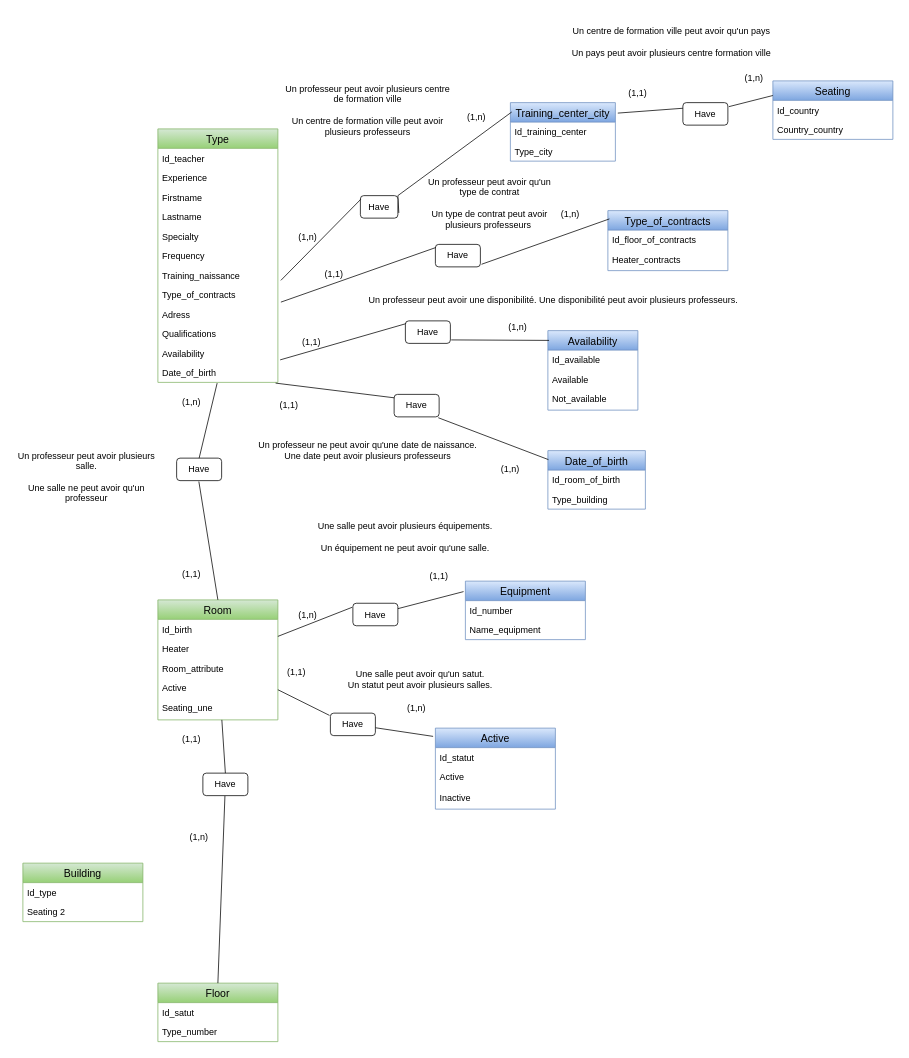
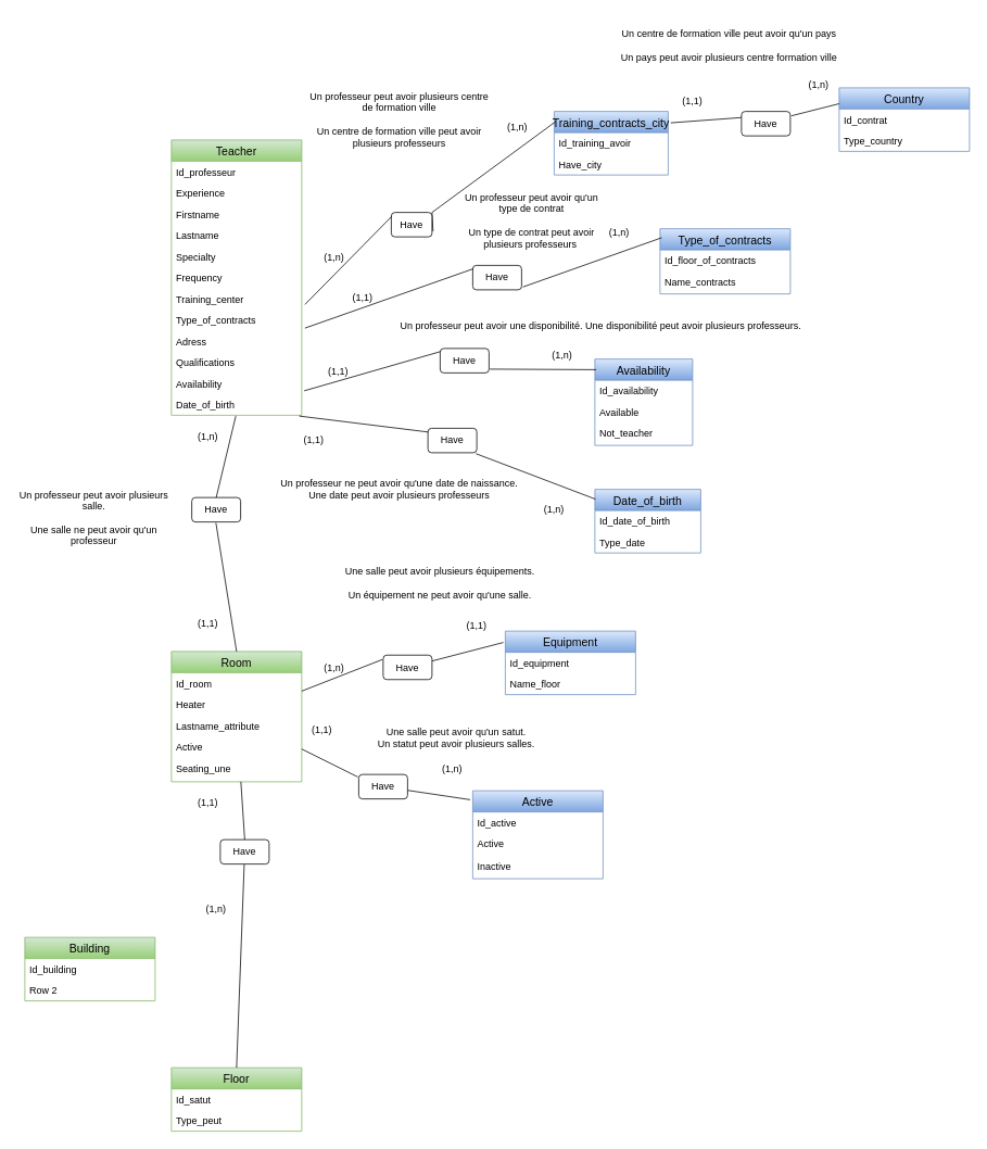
- <mxCell id="38" value="Seating" style="swimlane;fontStyle=0;childLayout=stackLayout;horizontal=1;startSize=26;fillColor=#dae8fc;horizontalStack=0;resizeParent=1;resizeParentMax=0;resizeLast=0;collapsible=1;marginBottom=0;swimlaneFillColor=#ffffff;align=center;fontSize=14;strokeColor=#6c8ebf;gradientColor=#7ea6e0;" vertex="1" parent="1"><mxGeometry x="1030" y="107" width="160" height="78" as="geometry" /></mxCell>
+ <mxCell id="38" value="Country" style="swimlane;fontStyle=0;childLayout=stackLayout;horizontal=1;startSize=26;fillColor=#dae8fc;horizontalStack=0;resizeParent=1;resizeParentMax=0;resizeLast=0;collapsible=1;marginBottom=0;swimlaneFillColor=#ffffff;align=center;fontSize=14;strokeColor=#6c8ebf;gradientColor=#7ea6e0;" vertex="1" parent="1"><mxGeometry x="1030" y="107" width="160" height="78" as="geometry" /></mxCell>
- <mxCell id="39" value="Id_country" style="text;strokeColor=none;fillColor=none;spacingLeft=4;spacingRight=4;overflow=hidden;rotatable=0;points=[[0,0.5],[1,0.5]];portConstraint=eastwest;fontSize=12;" vertex="1" parent="38"><mxGeometry y="26" width="160" height="26" as="geometry" /></mxCell>
+ <mxCell id="39" value="Id_contrat" style="text;strokeColor=none;fillColor=none;spacingLeft=4;spacingRight=4;overflow=hidden;rotatable=0;points=[[0,0.5],[1,0.5]];portConstraint=eastwest;fontSize=12;" vertex="1" parent="38"><mxGeometry y="26" width="160" height="26" as="geometry" /></mxCell>
- <mxCell id="31" value="Training_center_city" style="swimlane;fontStyle=0;childLayout=stackLayout;horizontal=1;startSize=26;fillColor=#dae8fc;horizontalStack=0;resizeParent=1;resizeParentMax=0;resizeLast=0;collapsible=1;marginBottom=0;swimlaneFillColor=#ffffff;align=center;fontSize=14;strokeColor=#6c8ebf;gradientColor=#7ea6e0;" parent="1" vertex="1"><mxGeometry x="680" y="136" width="140" height="78" as="geometry"><mxRectangle x="270" y="-64" width="160" height="26" as="alternateBounds" /></mxGeometry></mxCell>
+ <mxCell id="31" value="Training_contracts_city" style="swimlane;fontStyle=0;childLayout=stackLayout;horizontal=1;startSize=26;fillColor=#dae8fc;horizontalStack=0;resizeParent=1;resizeParentMax=0;resizeLast=0;collapsible=1;marginBottom=0;swimlaneFillColor=#ffffff;align=center;fontSize=14;strokeColor=#6c8ebf;gradientColor=#7ea6e0;" parent="1" vertex="1"><mxGeometry x="680" y="136" width="140" height="78" as="geometry"><mxRectangle x="270" y="-64" width="160" height="26" as="alternateBounds" /></mxGeometry></mxCell>
- <mxCell id="40" value="Country_country" style="text;strokeColor=none;fillColor=none;spacingLeft=4;spacingRight=4;overflow=hidden;rotatable=0;points=[[0,0.5],[1,0.5]];portConstraint=eastwest;fontSize=12;" vertex="1" parent="38"><mxGeometry y="52" width="160" height="26" as="geometry" /></mxCell>
+ <mxCell id="40" value="Type_country" style="text;strokeColor=none;fillColor=none;spacingLeft=4;spacingRight=4;overflow=hidden;rotatable=0;points=[[0,0.5],[1,0.5]];portConstraint=eastwest;fontSize=12;" vertex="1" parent="38"><mxGeometry y="52" width="160" height="26" as="geometry" /></mxCell>
- <mxCell id="32" value="Id_training_center" style="text;strokeColor=none;fillColor=none;spacingLeft=4;spacingRight=4;overflow=hidden;rotatable=0;points=[[0,0.5],[1,0.5]];portConstraint=eastwest;fontSize=12;" parent="31" vertex="1"><mxGeometry y="26" width="140" height="26" as="geometry" /></mxCell>
+ <mxCell id="32" value="Id_training_avoir" style="text;strokeColor=none;fillColor=none;spacingLeft=4;spacingRight=4;overflow=hidden;rotatable=0;points=[[0,0.5],[1,0.5]];portConstraint=eastwest;fontSize=12;" parent="31" vertex="1"><mxGeometry y="26" width="140" height="26" as="geometry" /></mxCell>
- <mxCell id="8" value="Type" style="swimlane;fontStyle=0;childLayout=stackLayout;horizontal=1;startSize=26;fillColor=#d5e8d4;horizontalStack=0;resizeParent=1;resizeParentMax=0;resizeLast=0;collapsible=1;marginBottom=0;swimlaneFillColor=#ffffff;align=center;fontSize=14;gradientColor=#97d077;strokeColor=#82b366;" parent="1" vertex="1"><mxGeometry x="210" y="171" width="160" height="338" as="geometry" /></mxCell>
+ <mxCell id="8" value="Teacher" style="swimlane;fontStyle=0;childLayout=stackLayout;horizontal=1;startSize=26;fillColor=#d5e8d4;horizontalStack=0;resizeParent=1;resizeParentMax=0;resizeLast=0;collapsible=1;marginBottom=0;swimlaneFillColor=#ffffff;align=center;fontSize=14;gradientColor=#97d077;strokeColor=#82b366;" parent="1" vertex="1"><mxGeometry x="210" y="171" width="160" height="338" as="geometry" /></mxCell>
- <mxCell id="33" value="Type_city" style="text;strokeColor=none;fillColor=none;spacingLeft=4;spacingRight=4;overflow=hidden;rotatable=0;points=[[0,0.5],[1,0.5]];portConstraint=eastwest;fontSize=12;" parent="31" vertex="1"><mxGeometry y="52" width="140" height="26" as="geometry" /></mxCell>
+ <mxCell id="33" value="Have_city" style="text;strokeColor=none;fillColor=none;spacingLeft=4;spacingRight=4;overflow=hidden;rotatable=0;points=[[0,0.5],[1,0.5]];portConstraint=eastwest;fontSize=12;" parent="31" vertex="1"><mxGeometry y="52" width="140" height="26" as="geometry" /></mxCell>
- <mxCell id="9" value="Id_teacher" style="text;strokeColor=none;fillColor=none;spacingLeft=4;spacingRight=4;overflow=hidden;rotatable=0;points=[[0,0.5],[1,0.5]];portConstraint=eastwest;fontSize=12;" parent="8" vertex="1"><mxGeometry y="26" width="160" height="26" as="geometry" /></mxCell>
+ <mxCell id="9" value="Id_professeur" style="text;strokeColor=none;fillColor=none;spacingLeft=4;spacingRight=4;overflow=hidden;rotatable=0;points=[[0,0.5],[1,0.5]];portConstraint=eastwest;fontSize=12;" parent="8" vertex="1"><mxGeometry y="26" width="160" height="26" as="geometry" /></mxCell>
- <mxCell id="7" value="Heater_contracts" style="text;strokeColor=none;fillColor=none;spacingLeft=4;spacingRight=4;overflow=hidden;rotatable=0;points=[[0,0.5],[1,0.5]];portConstraint=eastwest;fontSize=12;" parent="5" vertex="1"><mxGeometry y="52" width="160" height="28" as="geometry" /></mxCell>
+ <mxCell id="7" value="Name_contracts" style="text;strokeColor=none;fillColor=none;spacingLeft=4;spacingRight=4;overflow=hidden;rotatable=0;points=[[0,0.5],[1,0.5]];portConstraint=eastwest;fontSize=12;" parent="5" vertex="1"><mxGeometry y="52" width="160" height="28" as="geometry" /></mxCell>
- <mxCell id="15" value="Training_naissance" style="text;strokeColor=none;fillColor=none;spacingLeft=4;spacingRight=4;overflow=hidden;rotatable=0;points=[[0,0.5],[1,0.5]];portConstraint=eastwest;fontSize=12;" parent="8" vertex="1"><mxGeometry y="182" width="160" height="26" as="geometry" /></mxCell>
+ <mxCell id="15" value="Training_center" style="text;strokeColor=none;fillColor=none;spacingLeft=4;spacingRight=4;overflow=hidden;rotatable=0;points=[[0,0.5],[1,0.5]];portConstraint=eastwest;fontSize=12;" parent="8" vertex="1"><mxGeometry y="182" width="160" height="26" as="geometry" /></mxCell>
- <mxCell id="28" value="Id_available" style="text;strokeColor=none;fillColor=none;spacingLeft=4;spacingRight=4;overflow=hidden;rotatable=0;points=[[0,0.5],[1,0.5]];portConstraint=eastwest;fontSize=12;" parent="27" vertex="1"><mxGeometry y="26" width="120" height="26" as="geometry" /></mxCell>
+ <mxCell id="28" value="Id_availability" style="text;strokeColor=none;fillColor=none;spacingLeft=4;spacingRight=4;overflow=hidden;rotatable=0;points=[[0,0.5],[1,0.5]];portConstraint=eastwest;fontSize=12;" parent="27" vertex="1"><mxGeometry y="26" width="120" height="26" as="geometry" /></mxCell>
- <mxCell id="30" value="Not_available" style="text;strokeColor=none;fillColor=none;spacingLeft=4;spacingRight=4;overflow=hidden;rotatable=0;points=[[0,0.5],[1,0.5]];portConstraint=eastwest;fontSize=12;" parent="27" vertex="1"><mxGeometry y="78" width="120" height="28" as="geometry" /></mxCell>
+ <mxCell id="30" value="Not_teacher" style="text;strokeColor=none;fillColor=none;spacingLeft=4;spacingRight=4;overflow=hidden;rotatable=0;points=[[0,0.5],[1,0.5]];portConstraint=eastwest;fontSize=12;" parent="27" vertex="1"><mxGeometry y="78" width="120" height="28" as="geometry" /></mxCell>
- <mxCell id="42" value="Id_room_of_birth" style="text;strokeColor=none;fillColor=none;spacingLeft=4;spacingRight=4;overflow=hidden;rotatable=0;points=[[0,0.5],[1,0.5]];portConstraint=eastwest;fontSize=12;" vertex="1" parent="41"><mxGeometry y="26" width="130" height="26" as="geometry" /></mxCell>
+ <mxCell id="42" value="Id_date_of_birth" style="text;strokeColor=none;fillColor=none;spacingLeft=4;spacingRight=4;overflow=hidden;rotatable=0;points=[[0,0.5],[1,0.5]];portConstraint=eastwest;fontSize=12;" vertex="1" parent="41"><mxGeometry y="26" width="130" height="26" as="geometry" /></mxCell>
- <mxCell id="43" value="Type_building" style="text;strokeColor=none;fillColor=none;spacingLeft=4;spacingRight=4;overflow=hidden;rotatable=0;points=[[0,0.5],[1,0.5]];portConstraint=eastwest;fontSize=12;" vertex="1" parent="41"><mxGeometry y="52" width="130" height="26" as="geometry" /></mxCell>
+ <mxCell id="43" value="Type_date" style="text;strokeColor=none;fillColor=none;spacingLeft=4;spacingRight=4;overflow=hidden;rotatable=0;points=[[0,0.5],[1,0.5]];portConstraint=eastwest;fontSize=12;" vertex="1" parent="41"><mxGeometry y="52" width="130" height="26" as="geometry" /></mxCell>
- <mxCell id="3" value="Id_number" style="text;strokeColor=none;fillColor=none;spacingLeft=4;spacingRight=4;overflow=hidden;rotatable=0;points=[[0,0.5],[1,0.5]];portConstraint=eastwest;fontSize=12;" parent="2" vertex="1"><mxGeometry y="26" width="160" height="26" as="geometry" /></mxCell>
+ <mxCell id="3" value="Id_equipment" style="text;strokeColor=none;fillColor=none;spacingLeft=4;spacingRight=4;overflow=hidden;rotatable=0;points=[[0,0.5],[1,0.5]];portConstraint=eastwest;fontSize=12;" parent="2" vertex="1"><mxGeometry y="26" width="160" height="26" as="geometry" /></mxCell>
- <mxCell id="22" value="Id_birth" style="text;strokeColor=none;fillColor=none;spacingLeft=4;spacingRight=4;overflow=hidden;rotatable=0;points=[[0,0.5],[1,0.5]];portConstraint=eastwest;fontSize=12;" parent="21" vertex="1"><mxGeometry y="26" width="160" height="26" as="geometry" /></mxCell>
+ <mxCell id="22" value="Id_room" style="text;strokeColor=none;fillColor=none;spacingLeft=4;spacingRight=4;overflow=hidden;rotatable=0;points=[[0,0.5],[1,0.5]];portConstraint=eastwest;fontSize=12;" parent="21" vertex="1"><mxGeometry y="26" width="160" height="26" as="geometry" /></mxCell>
- <mxCell id="4" value="Name_equipment" style="text;strokeColor=none;fillColor=none;spacingLeft=4;spacingRight=4;overflow=hidden;rotatable=0;points=[[0,0.5],[1,0.5]];portConstraint=eastwest;fontSize=12;" parent="2" vertex="1"><mxGeometry y="52" width="160" height="26" as="geometry" /></mxCell>
+ <mxCell id="4" value="Name_floor" style="text;strokeColor=none;fillColor=none;spacingLeft=4;spacingRight=4;overflow=hidden;rotatable=0;points=[[0,0.5],[1,0.5]];portConstraint=eastwest;fontSize=12;" parent="2" vertex="1"><mxGeometry y="52" width="160" height="26" as="geometry" /></mxCell>
- <mxCell id="24" value="Room_attribute" style="text;strokeColor=none;fillColor=none;spacingLeft=4;spacingRight=4;overflow=hidden;rotatable=0;points=[[0,0.5],[1,0.5]];portConstraint=eastwest;fontSize=12;" parent="21" vertex="1"><mxGeometry y="78" width="160" height="26" as="geometry" /></mxCell>
+ <mxCell id="24" value="Lastname_attribute" style="text;strokeColor=none;fillColor=none;spacingLeft=4;spacingRight=4;overflow=hidden;rotatable=0;points=[[0,0.5],[1,0.5]];portConstraint=eastwest;fontSize=12;" parent="21" vertex="1"><mxGeometry y="78" width="160" height="26" as="geometry" /></mxCell>
- <mxCell id="35" value="Id_statut" style="text;strokeColor=none;fillColor=none;spacingLeft=4;spacingRight=4;overflow=hidden;rotatable=0;points=[[0,0.5],[1,0.5]];portConstraint=eastwest;fontSize=12;" parent="34" vertex="1"><mxGeometry y="26" width="160" height="26" as="geometry" /></mxCell>
+ <mxCell id="35" value="Id_active" style="text;strokeColor=none;fillColor=none;spacingLeft=4;spacingRight=4;overflow=hidden;rotatable=0;points=[[0,0.5],[1,0.5]];portConstraint=eastwest;fontSize=12;" parent="34" vertex="1"><mxGeometry y="26" width="160" height="26" as="geometry" /></mxCell>
- <mxCell id="93" value="Id_type" style="text;strokeColor=none;fillColor=none;spacingLeft=4;spacingRight=4;overflow=hidden;rotatable=0;points=[[0,0.5],[1,0.5]];portConstraint=eastwest;fontSize=12;" vertex="1" parent="92"><mxGeometry y="26" width="160" height="26" as="geometry" /></mxCell>
+ <mxCell id="93" value="Id_building" style="text;strokeColor=none;fillColor=none;spacingLeft=4;spacingRight=4;overflow=hidden;rotatable=0;points=[[0,0.5],[1,0.5]];portConstraint=eastwest;fontSize=12;" vertex="1" parent="92"><mxGeometry y="26" width="160" height="26" as="geometry" /></mxCell>
- <mxCell id="94" value="Seating 2" style="text;strokeColor=none;fillColor=none;spacingLeft=4;spacingRight=4;overflow=hidden;rotatable=0;points=[[0,0.5],[1,0.5]];portConstraint=eastwest;fontSize=12;" vertex="1" parent="92"><mxGeometry y="52" width="160" height="26" as="geometry" /></mxCell>
+ <mxCell id="94" value="Row 2" style="text;strokeColor=none;fillColor=none;spacingLeft=4;spacingRight=4;overflow=hidden;rotatable=0;points=[[0,0.5],[1,0.5]];portConstraint=eastwest;fontSize=12;" vertex="1" parent="92"><mxGeometry y="52" width="160" height="26" as="geometry" /></mxCell>
- <mxCell id="70" value="Type_number" style="text;strokeColor=none;fillColor=none;spacingLeft=4;spacingRight=4;overflow=hidden;rotatable=0;points=[[0,0.5],[1,0.5]];portConstraint=eastwest;fontSize=12;" vertex="1" parent="68"><mxGeometry y="52" width="160" height="26" as="geometry" /></mxCell>
+ <mxCell id="70" value="Type_peut" style="text;strokeColor=none;fillColor=none;spacingLeft=4;spacingRight=4;overflow=hidden;rotatable=0;points=[[0,0.5],[1,0.5]];portConstraint=eastwest;fontSize=12;" vertex="1" parent="68"><mxGeometry y="52" width="160" height="26" as="geometry" /></mxCell>
